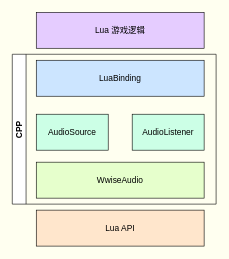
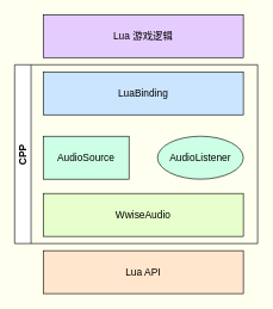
- <mxCell id="3" value="AudioListener" style="rounded=0;whiteSpace=wrap;html=1;fontSize=14;fillColor=#CCFFE6;" vertex="1" parent="1"><mxGeometry x="220" y="190" width="120" height="60" as="geometry" /></mxCell>
+ <mxCell id="3" value="AudioListener" style="ellipse;whiteSpace=wrap;html=1;fontSize=14;fillColor=#CCFFE6;" vertex="1" parent="1"><mxGeometry x="220" y="190" width="120" height="60" as="geometry" /></mxCell>
